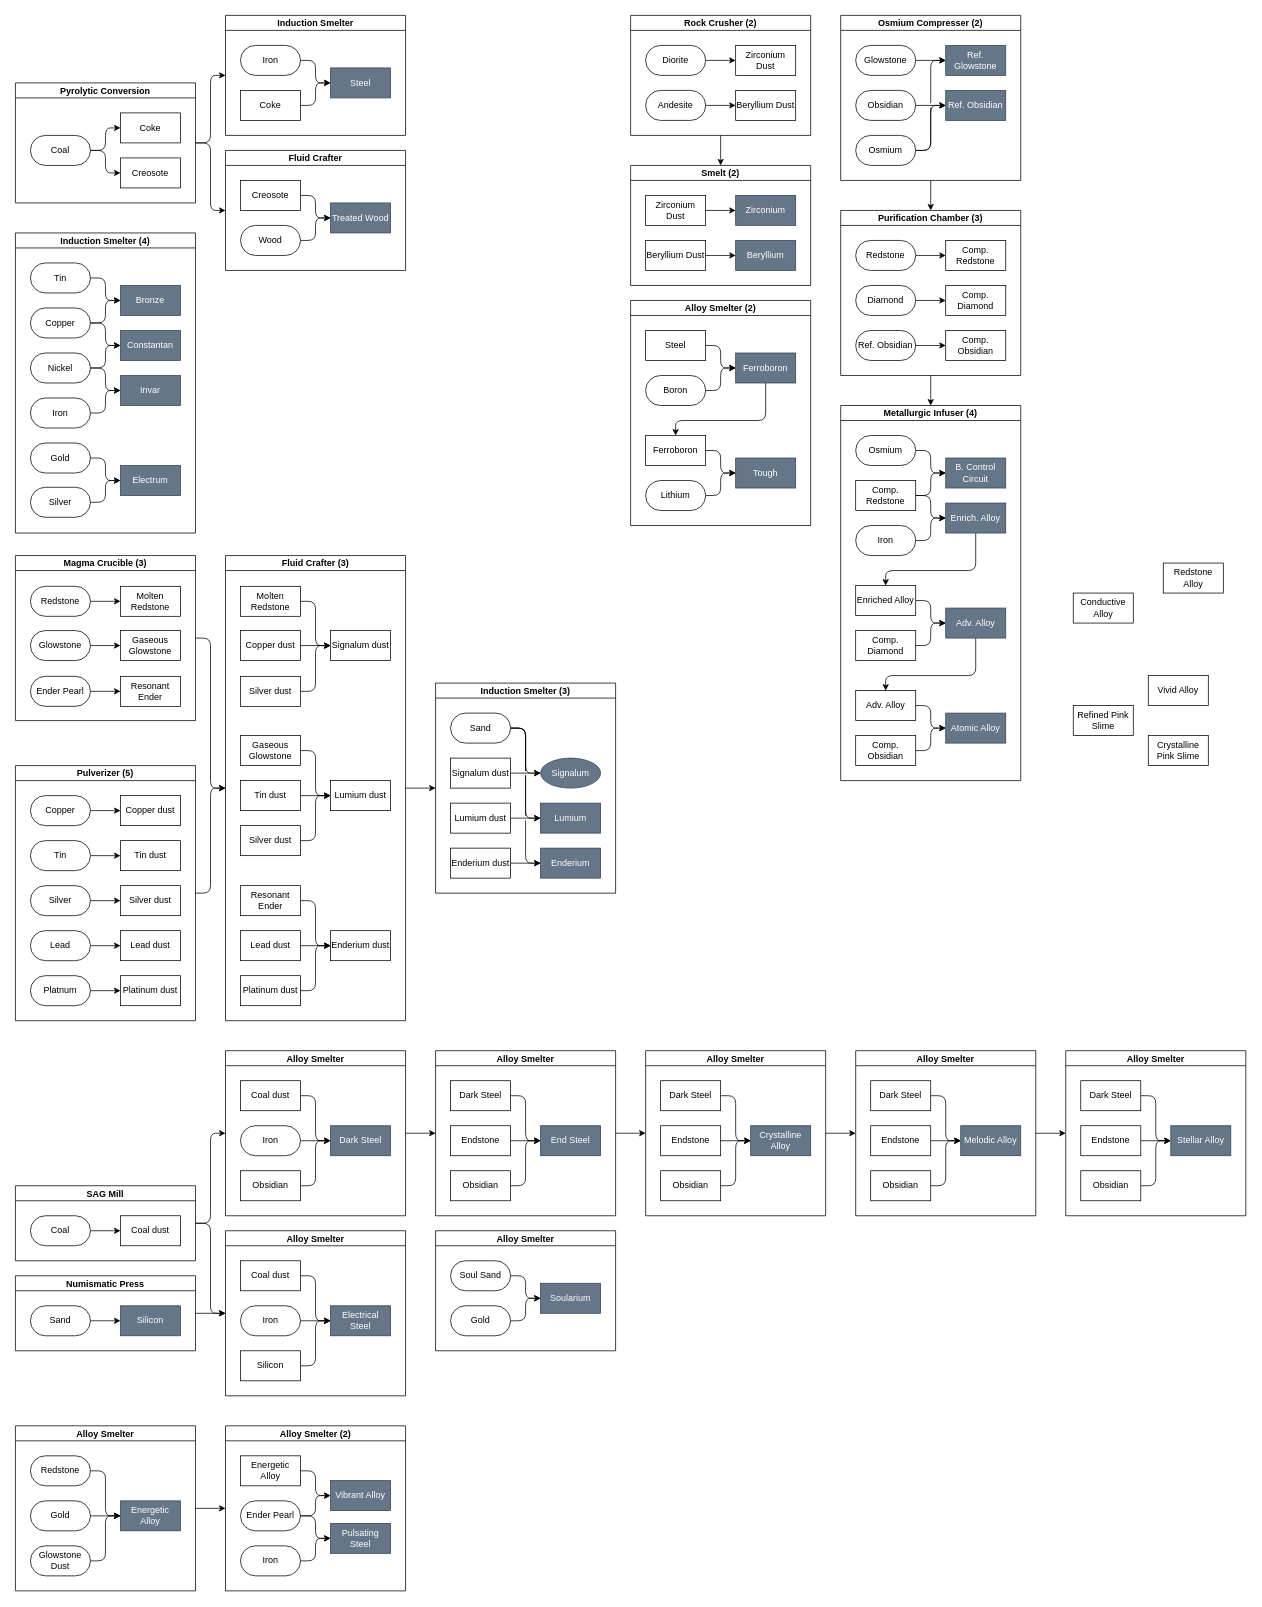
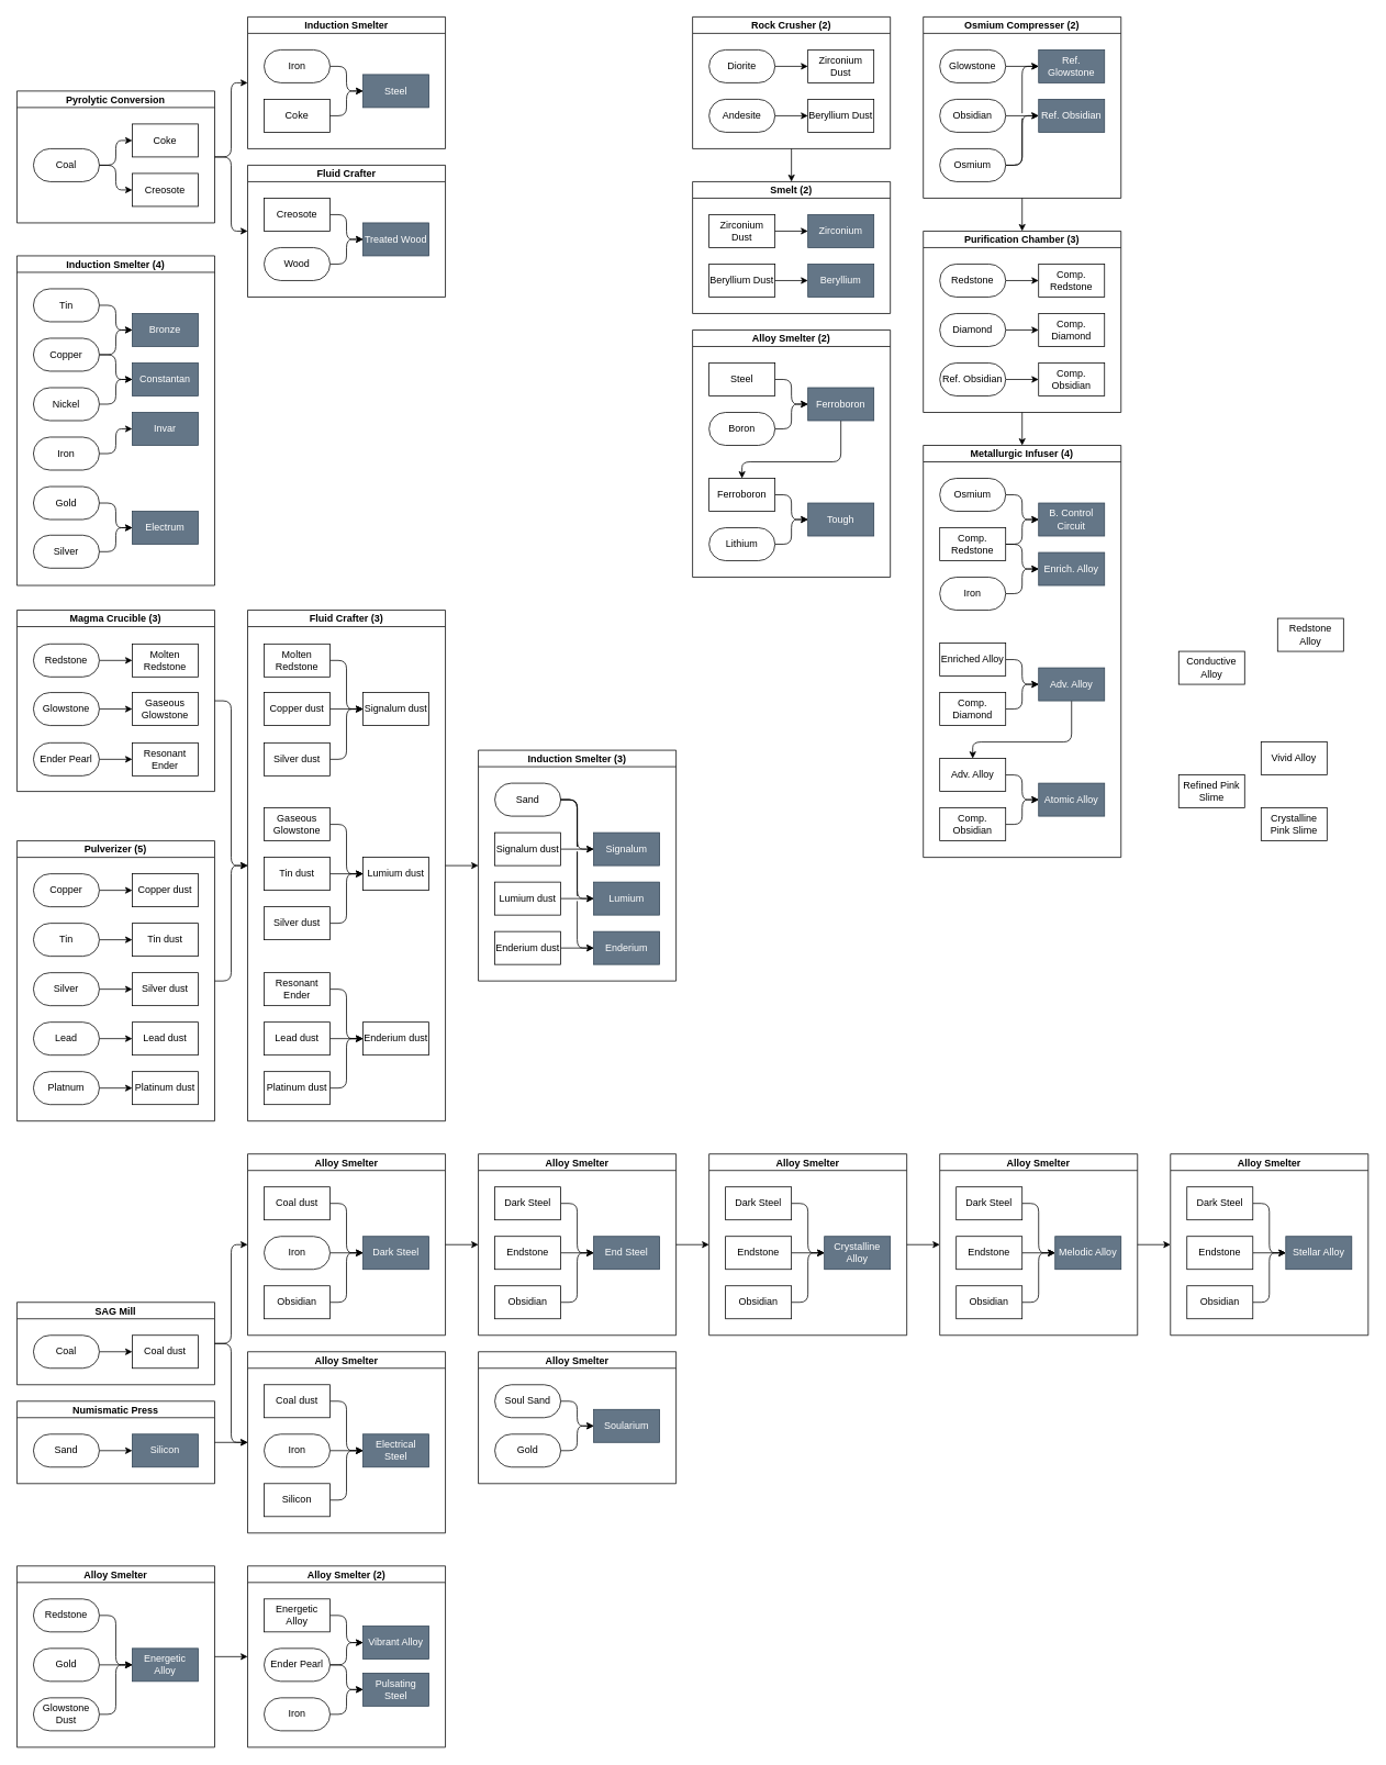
- <mxCell id="31" style="edgeStyle=orthogonalEdgeStyle;rounded=1;orthogonalLoop=1;jettySize=auto;html=1;jumpStyle=gap;" parent="26" source="32" target="39" edge="1"><mxGeometry relative="1" as="geometry" /></mxCell>
- <mxCell id="167" style="edgeStyle=orthogonalEdgeStyle;jumpStyle=gap;orthogonalLoop=1;jettySize=auto;html=1;rounded=1;" parent="154" source="168" target="170" edge="1"><mxGeometry relative="1" as="geometry"><Array as="points"><mxPoint x="180" y="220" /><mxPoint x="60" y="220" /></Array></mxGeometry></mxCell>
- <mxCell id="81" value="Signalum" style="ellipse;whiteSpace=wrap;html=1;fillColor=#647687;strokeColor=#314354;fontColor=#ffffff;" parent="80" vertex="1"><mxGeometry x="140" y="100" width="80" height="40" as="geometry" /></mxCell>
+ <mxCell id="81" value="Signalum" style="rounded=0;whiteSpace=wrap;html=1;fillColor=#647687;strokeColor=#314354;fontColor=#ffffff;" parent="80" vertex="1"><mxGeometry x="140" y="100" width="80" height="40" as="geometry" /></mxCell>
